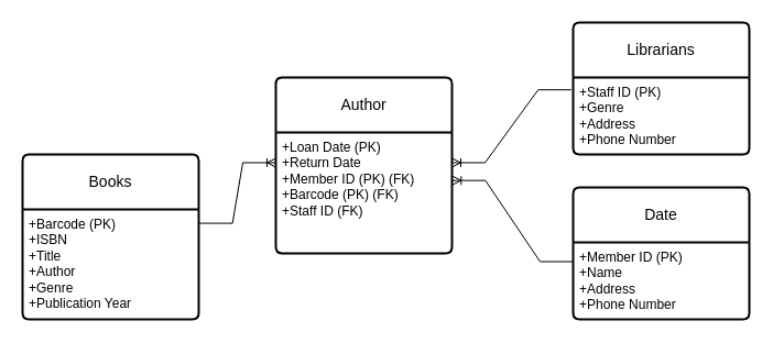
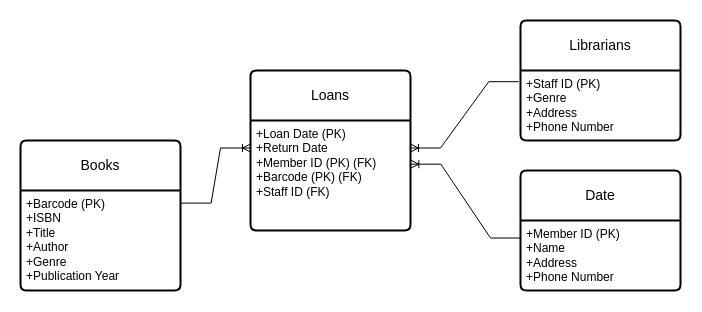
- <mxCell id="2" value="Author" style="swimlane;childLayout=stackLayout;horizontal=1;startSize=50;horizontalStack=0;rounded=1;fontSize=14;fontStyle=0;strokeWidth=2;resizeParent=0;resizeLast=1;shadow=0;dashed=0;align=center;arcSize=4;whiteSpace=wrap;html=1;" vertex="1" parent="1"><mxGeometry x="250" y="70" width="160" height="160" as="geometry" /></mxCell>
+ <mxCell id="2" value="Loans" style="swimlane;childLayout=stackLayout;horizontal=1;startSize=50;horizontalStack=0;rounded=1;fontSize=14;fontStyle=0;strokeWidth=2;resizeParent=0;resizeLast=1;shadow=0;dashed=0;align=center;arcSize=4;whiteSpace=wrap;html=1;" vertex="1" parent="1"><mxGeometry x="250" y="70" width="160" height="160" as="geometry" /></mxCell>
